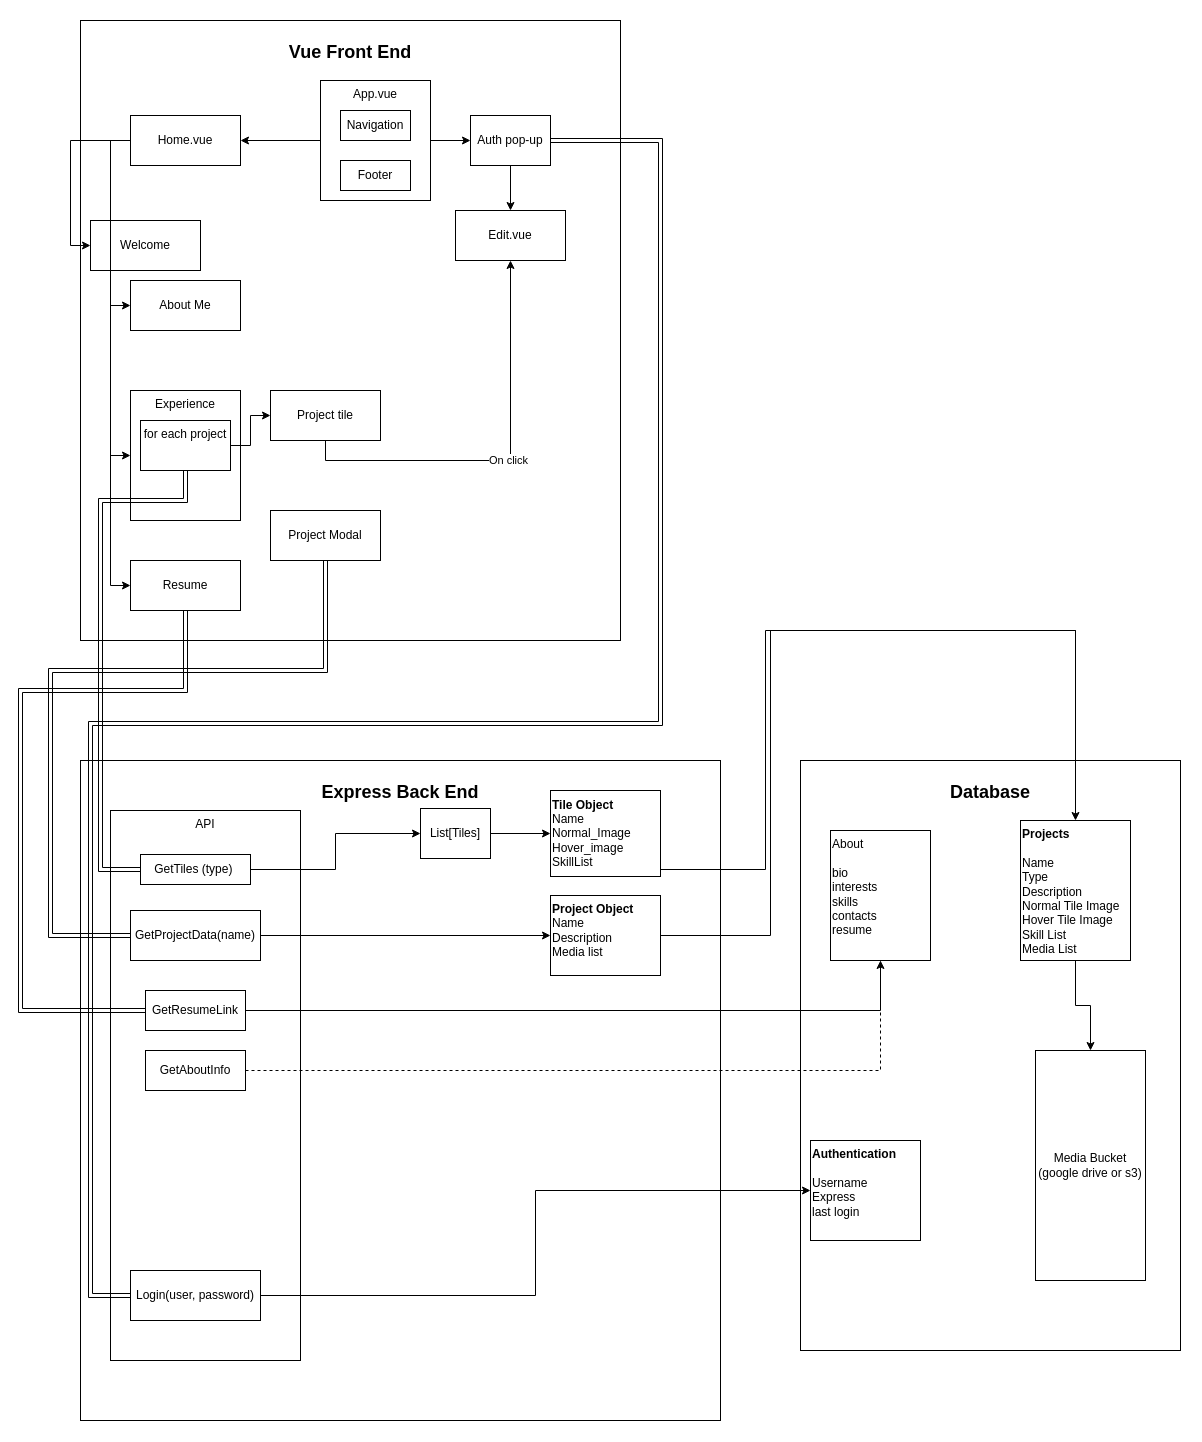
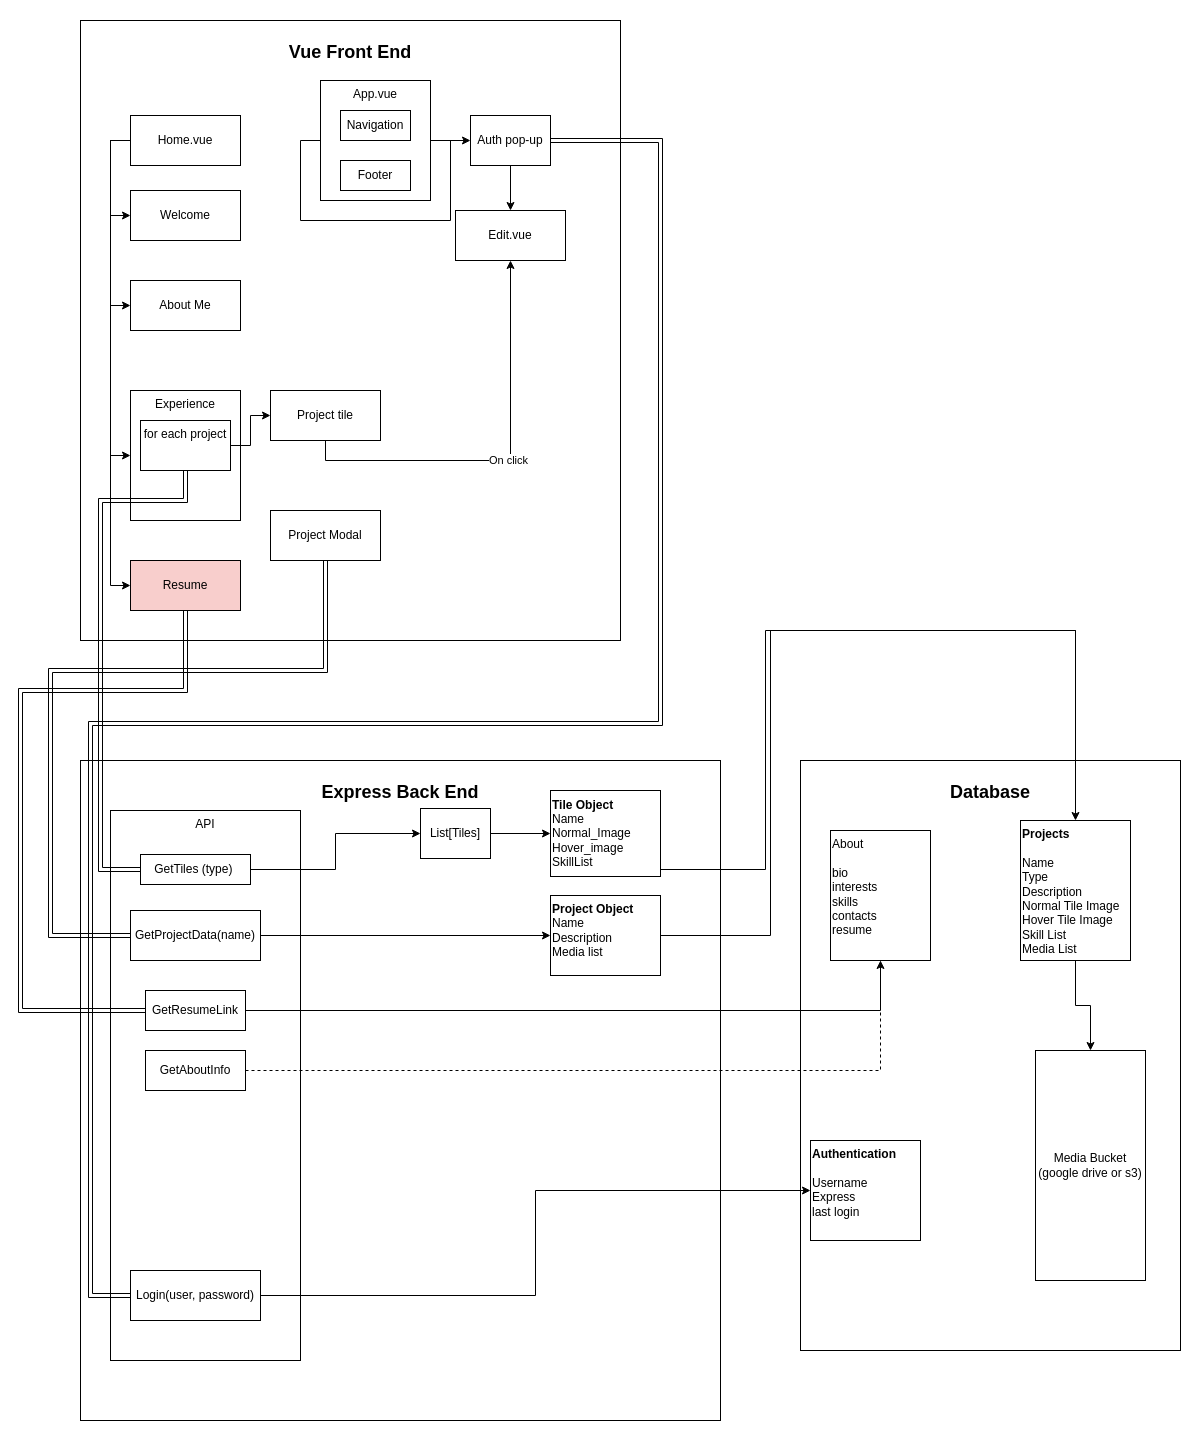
- <mxCell id="3" style="edgeStyle=orthogonalEdgeStyle;rounded=0;orthogonalLoop=1;jettySize=auto;html=1;exitX=0;exitY=0.5;exitDx=0;exitDy=0;entryX=1;entryY=0.5;entryDx=0;entryDy=0;" edge="1" parent="1" source="5" target="16"><mxGeometry relative="1" as="geometry" /></mxCell>
+ <mxCell id="3" style="edgeStyle=orthogonalEdgeStyle;rounded=0;orthogonalLoop=1;jettySize=auto;html=1;exitX=0;exitY=0.5;exitDx=0;exitDy=0;" edge="1" parent="1" source="5" target="11"><mxGeometry relative="1" as="geometry" /></mxCell>
- <mxCell id="7" value="Welcome" style="html=1;whiteSpace=wrap;" vertex="1" parent="1"><mxGeometry x="90" y="220" width="110" height="50" as="geometry" /></mxCell>
+ <mxCell id="7" value="Welcome" style="html=1;whiteSpace=wrap;" vertex="1" parent="1"><mxGeometry x="130" y="190" width="110" height="50" as="geometry" /></mxCell>
- <mxCell id="10" value="Resume" style="html=1;whiteSpace=wrap;" vertex="1" parent="1"><mxGeometry x="130" y="560" width="110" height="50" as="geometry" /></mxCell>
+ <mxCell id="10" value="Resume" style="html=1;whiteSpace=wrap;fillColor=#f8cecc;" vertex="1" parent="1"><mxGeometry x="130" y="560" width="110" height="50" as="geometry" /></mxCell>
